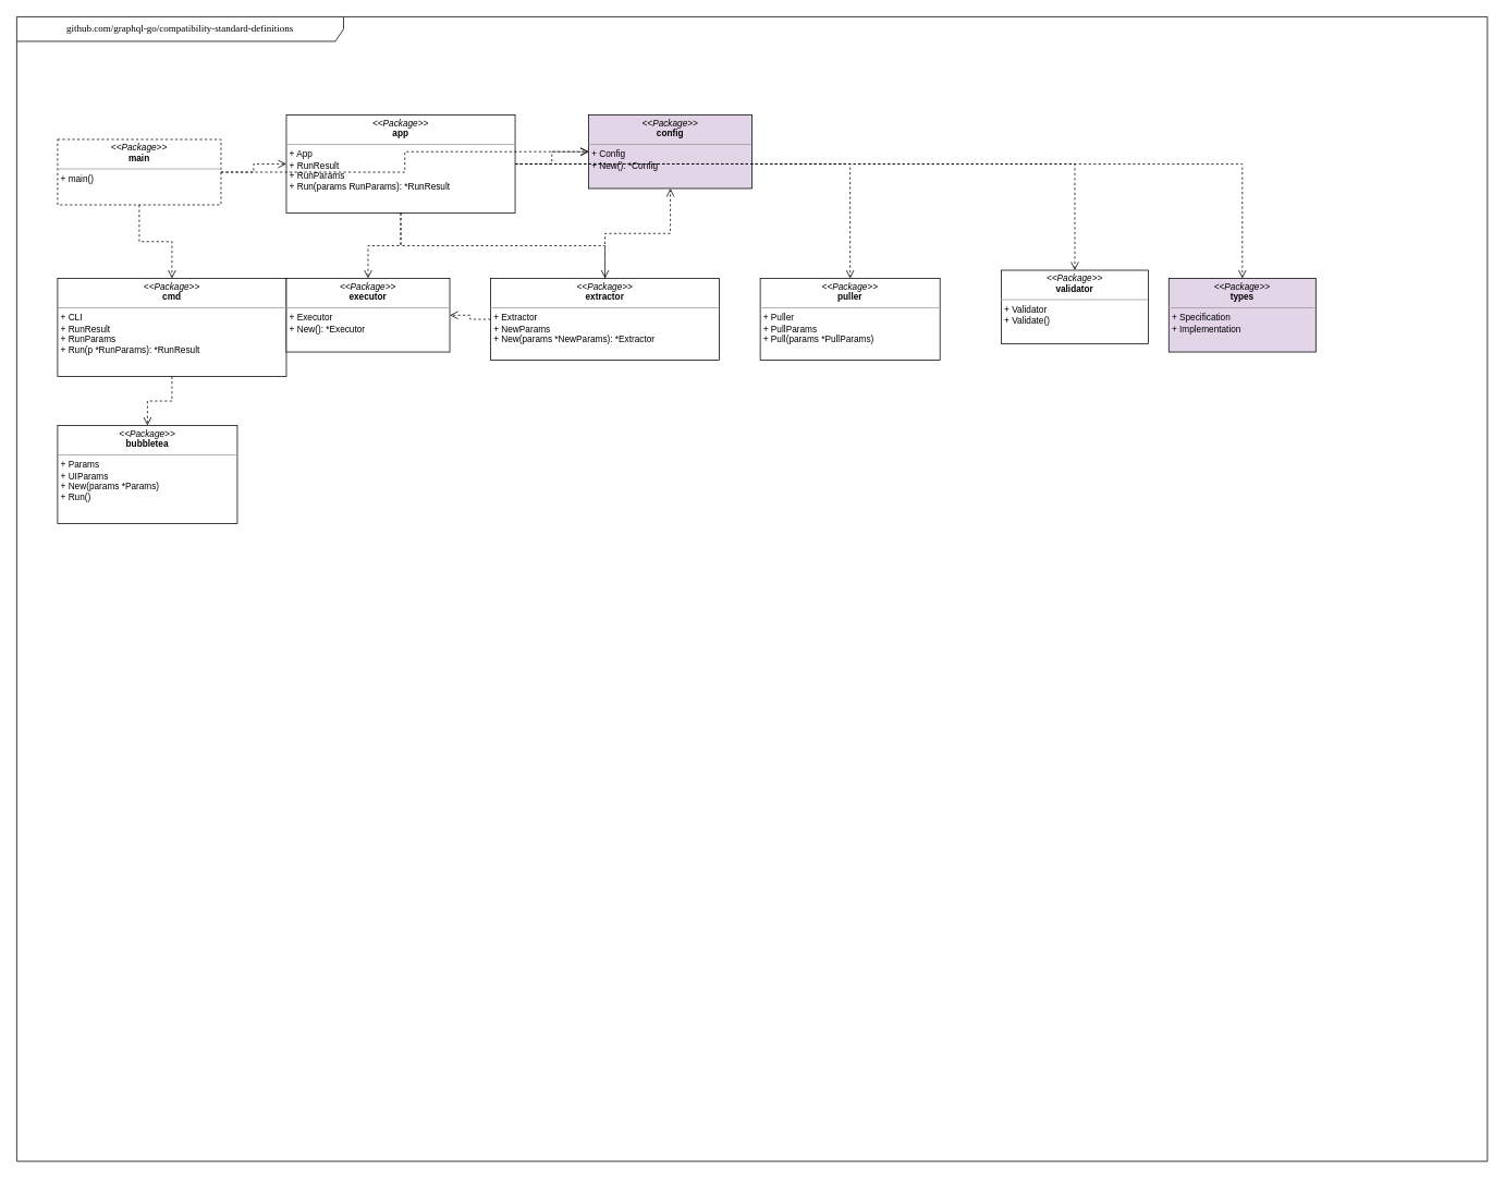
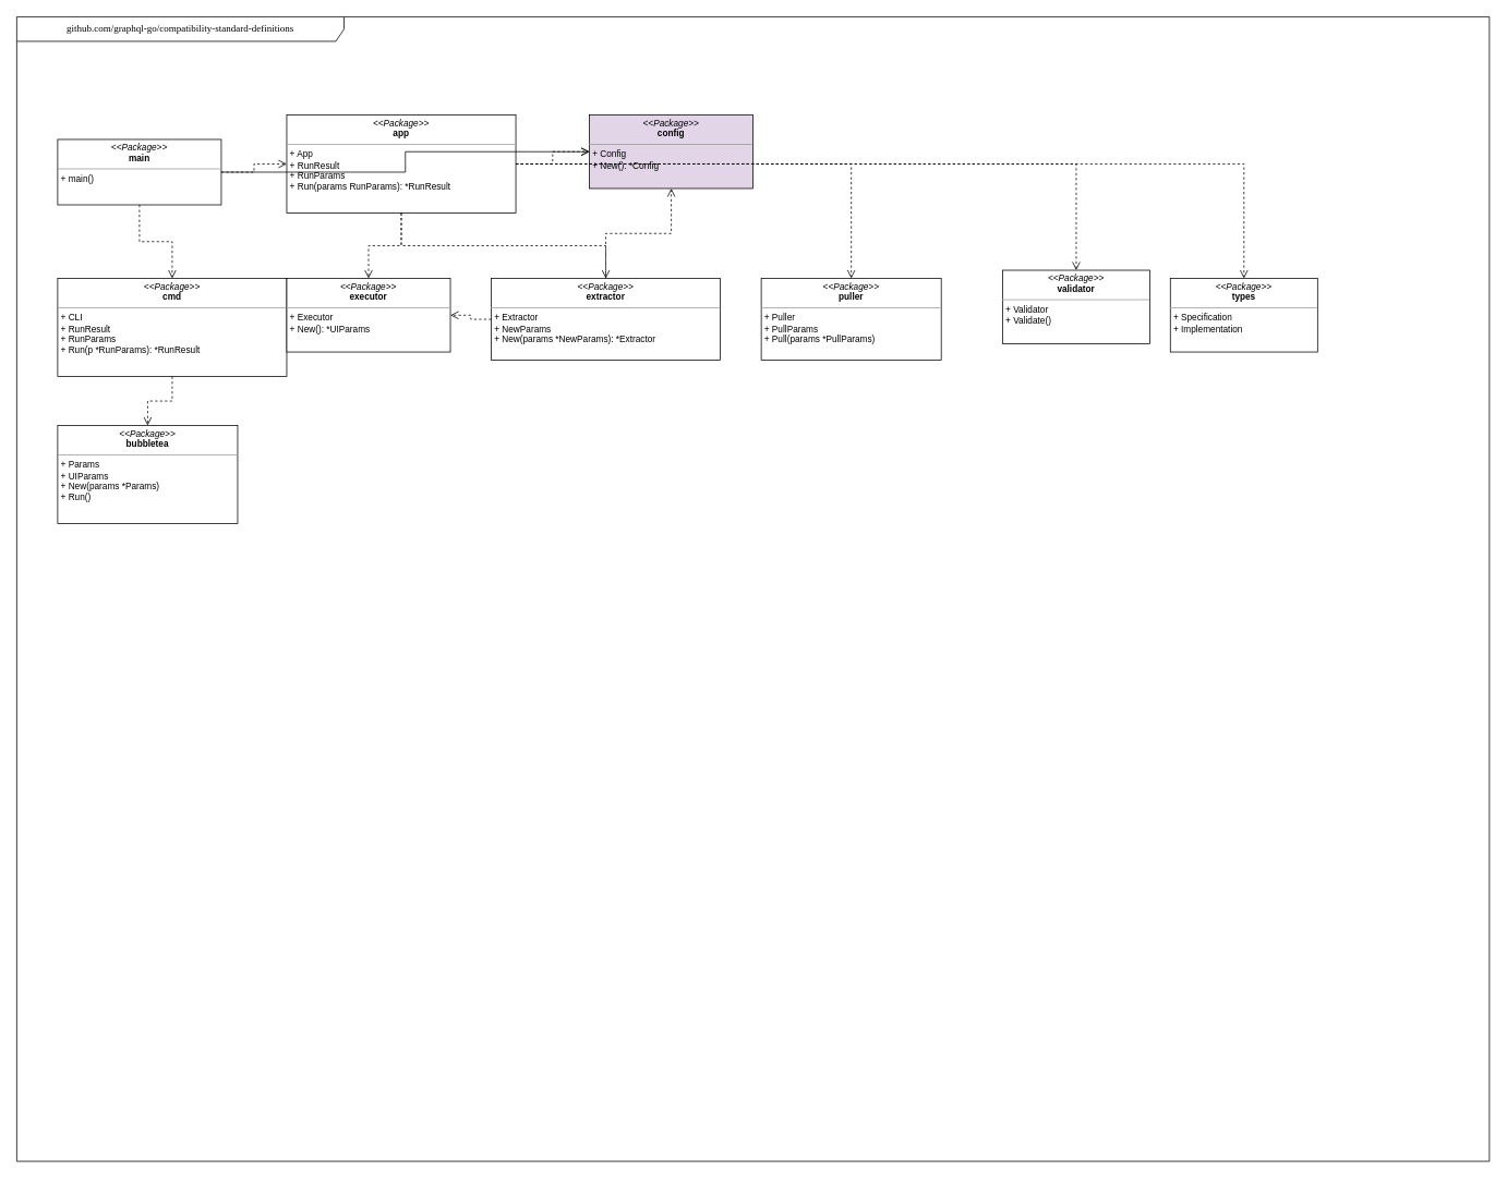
- <mxCell id="15" style="edgeStyle=orthogonalEdgeStyle;rounded=0;html=1;dashed=1;labelBackgroundColor=none;startFill=0;endArrow=open;endFill=0;endSize=8;fontFamily=Helvetica;fontSize=10;" parent="1" source="3" target="6" edge="1"><mxGeometry relative="1" as="geometry" /></mxCell>
+ <mxCell id="15" style="edgeStyle=orthogonalEdgeStyle;rounded=0;html=1;dashed=0;labelBackgroundColor=none;startFill=0;endArrow=open;endFill=0;endSize=8;fontFamily=Helvetica;fontSize=10;" parent="1" source="3" target="6" edge="1"><mxGeometry relative="1" as="geometry" /></mxCell>
- <mxCell id="3" value="&lt;p style=&quot;margin:0px;margin-top:4px;text-align:center;&quot;&gt;&lt;i&gt;&amp;lt;&amp;lt;Package&amp;gt;&amp;gt;&lt;/i&gt;&lt;br&gt;&lt;b&gt;main&lt;/b&gt;&lt;br&gt;&lt;/p&gt;&lt;hr size=&quot;1&quot;&gt;&lt;p style=&quot;margin:0px;margin-left:4px;&quot;&gt;+ main()&lt;br&gt;&lt;/p&gt;" style="verticalAlign=top;align=left;overflow=fill;fontSize=11;fontFamily=Helvetica;html=1;rounded=0;shadow=0;comic=0;labelBackgroundColor=none;strokeWidth=1;dashed=1;" parent="1" vertex="1"><mxGeometry x="70" y="170" width="200" height="80" as="geometry" /></mxCell>
+ <mxCell id="3" value="&lt;p style=&quot;margin:0px;margin-top:4px;text-align:center;&quot;&gt;&lt;i&gt;&amp;lt;&amp;lt;Package&amp;gt;&amp;gt;&lt;/i&gt;&lt;br&gt;&lt;b&gt;main&lt;/b&gt;&lt;br&gt;&lt;/p&gt;&lt;hr size=&quot;1&quot;&gt;&lt;p style=&quot;margin:0px;margin-left:4px;&quot;&gt;+ main()&lt;br&gt;&lt;/p&gt;" style="verticalAlign=top;align=left;overflow=fill;fontSize=11;fontFamily=Helvetica;html=1;rounded=0;shadow=0;comic=0;labelBackgroundColor=none;strokeWidth=1" parent="1" vertex="1"><mxGeometry x="70" y="170" width="200" height="80" as="geometry" /></mxCell>
- <mxCell id="7" value="&lt;p style=&quot;margin:0px;margin-top:4px;text-align:center;&quot;&gt;&lt;i&gt;&amp;lt;&amp;lt;Package&amp;gt;&amp;gt;&lt;/i&gt;&lt;br&gt;&lt;b&gt;executor&lt;/b&gt;&lt;br&gt;&lt;/p&gt;&lt;hr size=&quot;1&quot;&gt;&lt;p style=&quot;margin:0px;margin-left:4px;&quot;&gt;+ Executor&lt;br&gt;+ New(): *Executor&lt;br&gt;&lt;/p&gt;" style="verticalAlign=top;align=left;overflow=fill;fontSize=11;fontFamily=Helvetica;html=1;rounded=0;shadow=0;comic=0;labelBackgroundColor=none;strokeWidth=1" parent="1" vertex="1"><mxGeometry x="350" y="340" width="200" height="90" as="geometry" /></mxCell>
+ <mxCell id="7" value="&lt;p style=&quot;margin:0px;margin-top:4px;text-align:center;&quot;&gt;&lt;i&gt;&amp;lt;&amp;lt;Package&amp;gt;&amp;gt;&lt;/i&gt;&lt;br&gt;&lt;b&gt;executor&lt;/b&gt;&lt;br&gt;&lt;/p&gt;&lt;hr size=&quot;1&quot;&gt;&lt;p style=&quot;margin:0px;margin-left:4px;&quot;&gt;+ Executor&lt;br&gt;+ New(): *UIParams&lt;br&gt;&lt;/p&gt;" style="verticalAlign=top;align=left;overflow=fill;fontSize=11;fontFamily=Helvetica;html=1;rounded=0;shadow=0;comic=0;labelBackgroundColor=none;strokeWidth=1" parent="1" vertex="1"><mxGeometry x="350" y="340" width="200" height="90" as="geometry" /></mxCell>
- <mxCell id="11" value="&lt;p style=&quot;margin:0px;margin-top:4px;text-align:center;&quot;&gt;&lt;i&gt;&amp;lt;&amp;lt;Package&amp;gt;&amp;gt;&lt;/i&gt;&lt;br&gt;&lt;b&gt;types&lt;/b&gt;&lt;br&gt;&lt;/p&gt;&lt;hr size=&quot;1&quot;&gt;&lt;p style=&quot;margin:0px;margin-left:4px;&quot;&gt;+ Specification&lt;br&gt;+ Implementation&lt;br&gt;&lt;/p&gt;" style="verticalAlign=top;align=left;overflow=fill;fontSize=11;fontFamily=Helvetica;html=1;rounded=0;shadow=0;comic=0;labelBackgroundColor=none;strokeWidth=1;fillColor=#e1d5e7;" parent="1" vertex="1"><mxGeometry x="1430" y="340" width="180" height="90" as="geometry" /></mxCell>
+ <mxCell id="11" value="&lt;p style=&quot;margin:0px;margin-top:4px;text-align:center;&quot;&gt;&lt;i&gt;&amp;lt;&amp;lt;Package&amp;gt;&amp;gt;&lt;/i&gt;&lt;br&gt;&lt;b&gt;types&lt;/b&gt;&lt;br&gt;&lt;/p&gt;&lt;hr size=&quot;1&quot;&gt;&lt;p style=&quot;margin:0px;margin-left:4px;&quot;&gt;+ Specification&lt;br&gt;+ Implementation&lt;br&gt;&lt;/p&gt;" style="verticalAlign=top;align=left;overflow=fill;fontSize=11;fontFamily=Helvetica;html=1;rounded=0;shadow=0;comic=0;labelBackgroundColor=none;strokeWidth=1" parent="1" vertex="1"><mxGeometry x="1430" y="340" width="180" height="90" as="geometry" /></mxCell>
